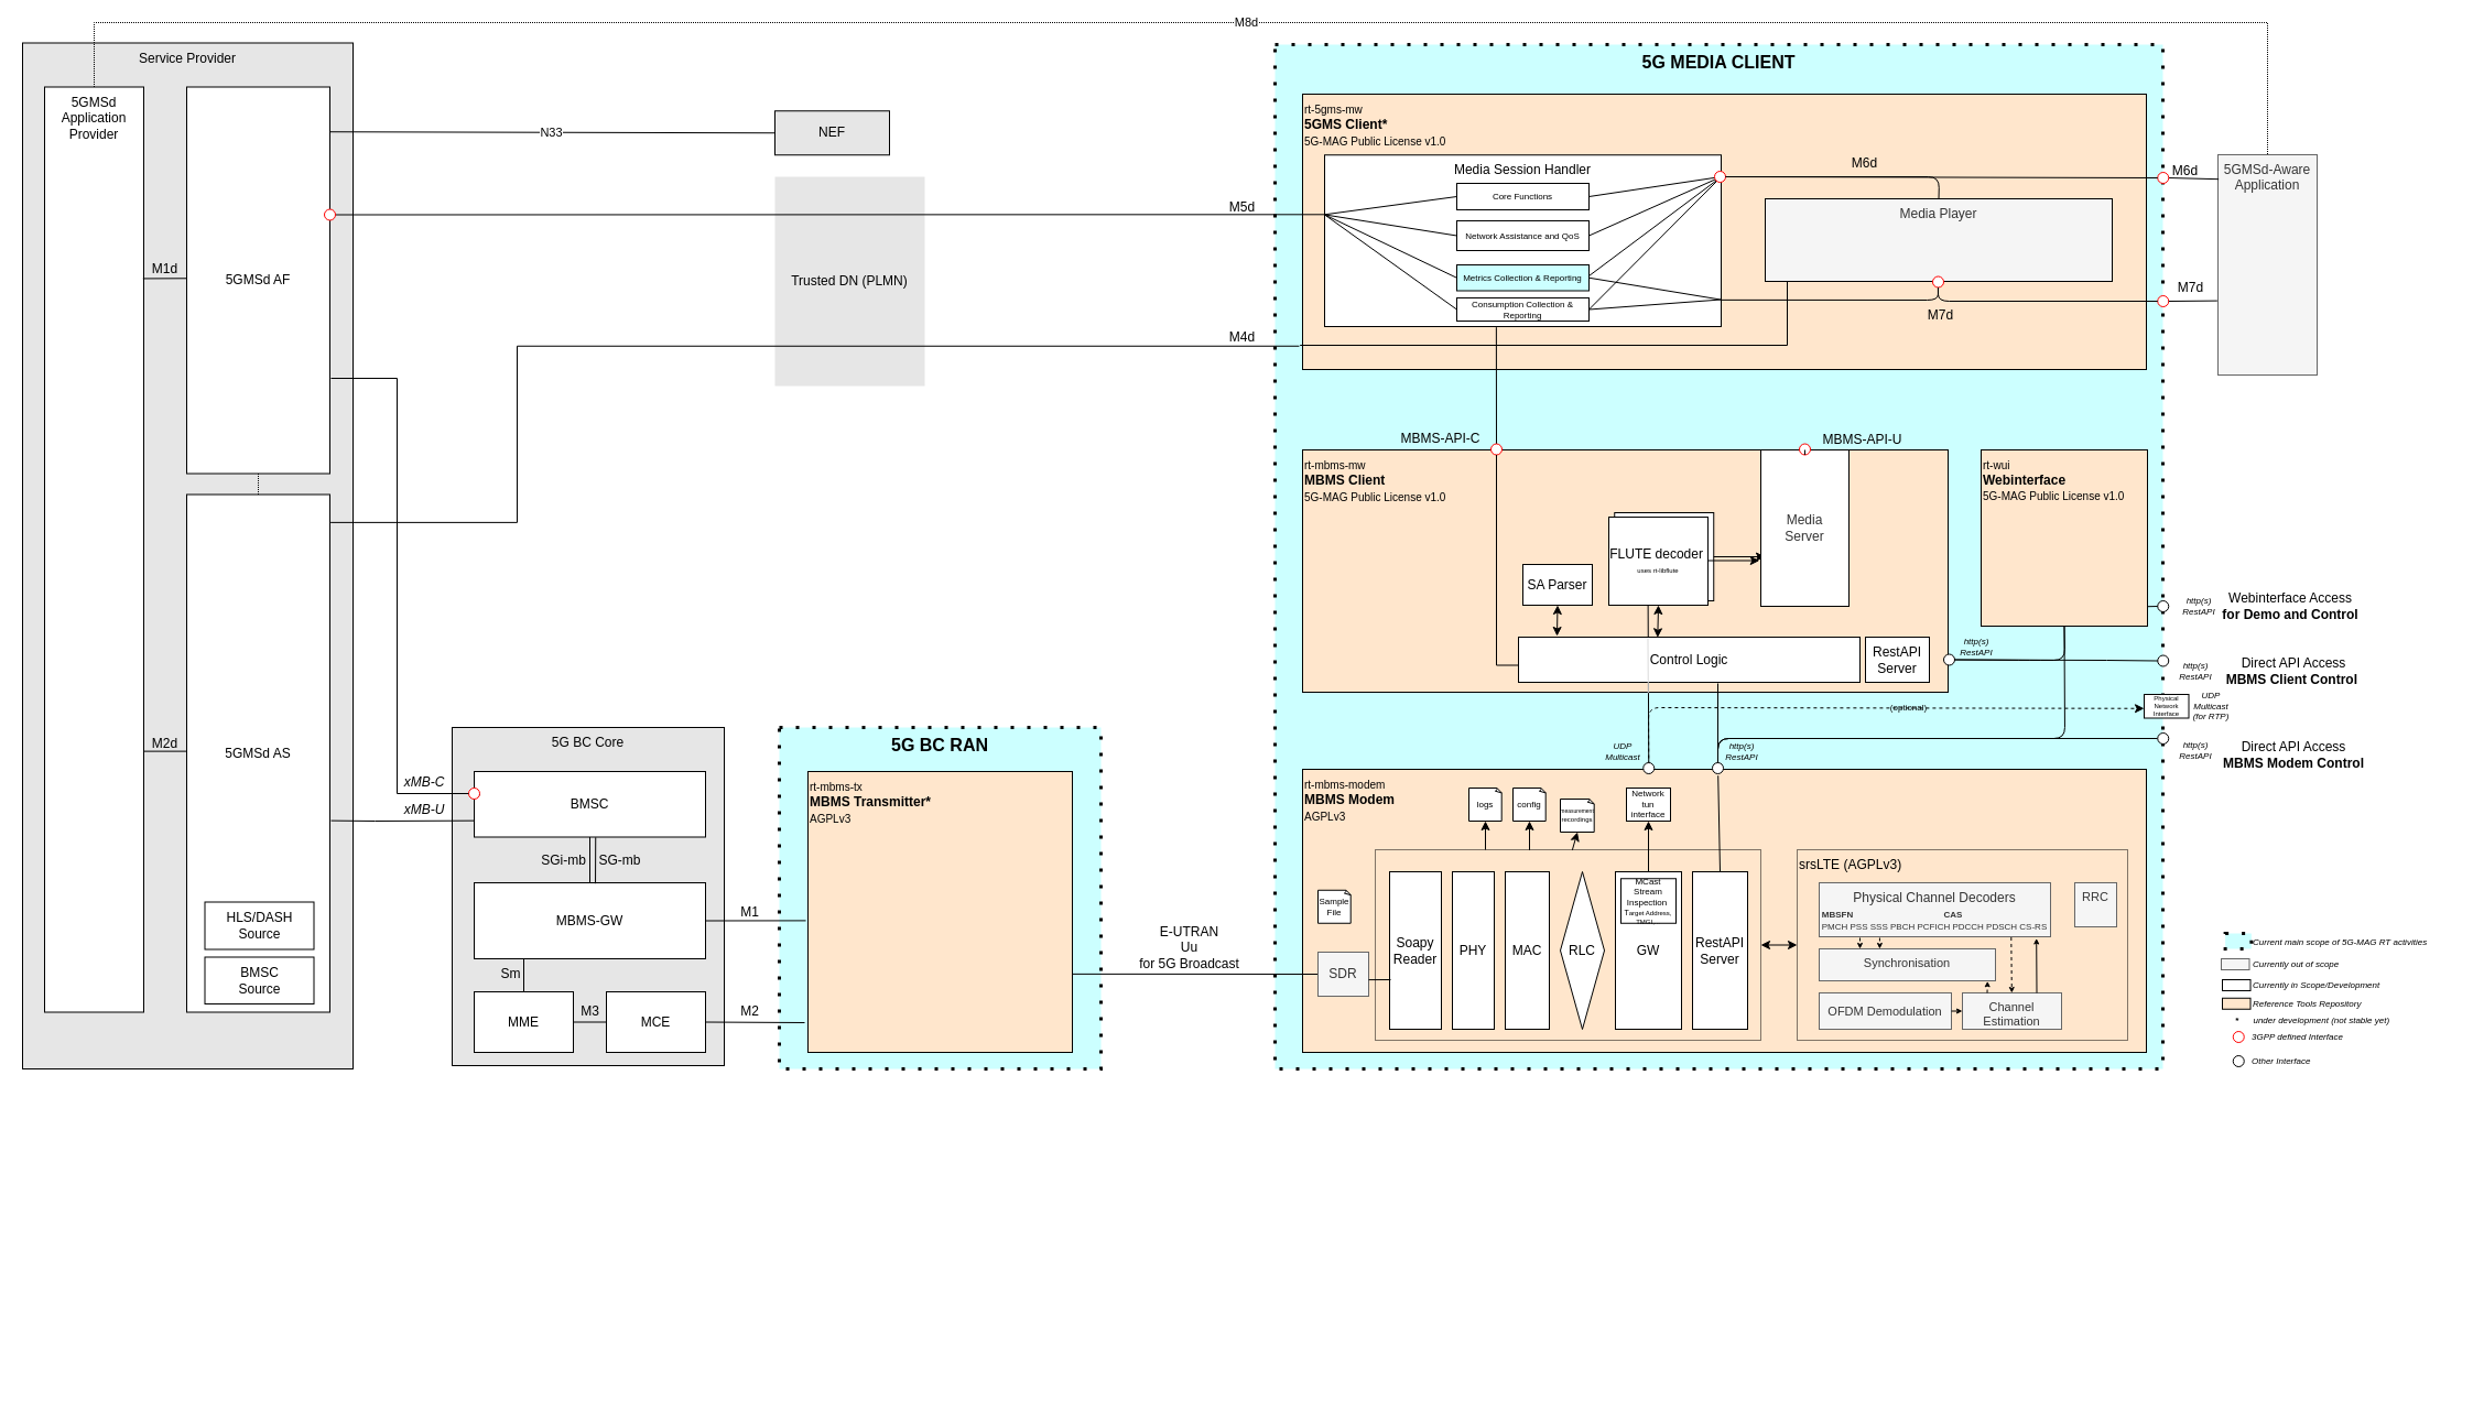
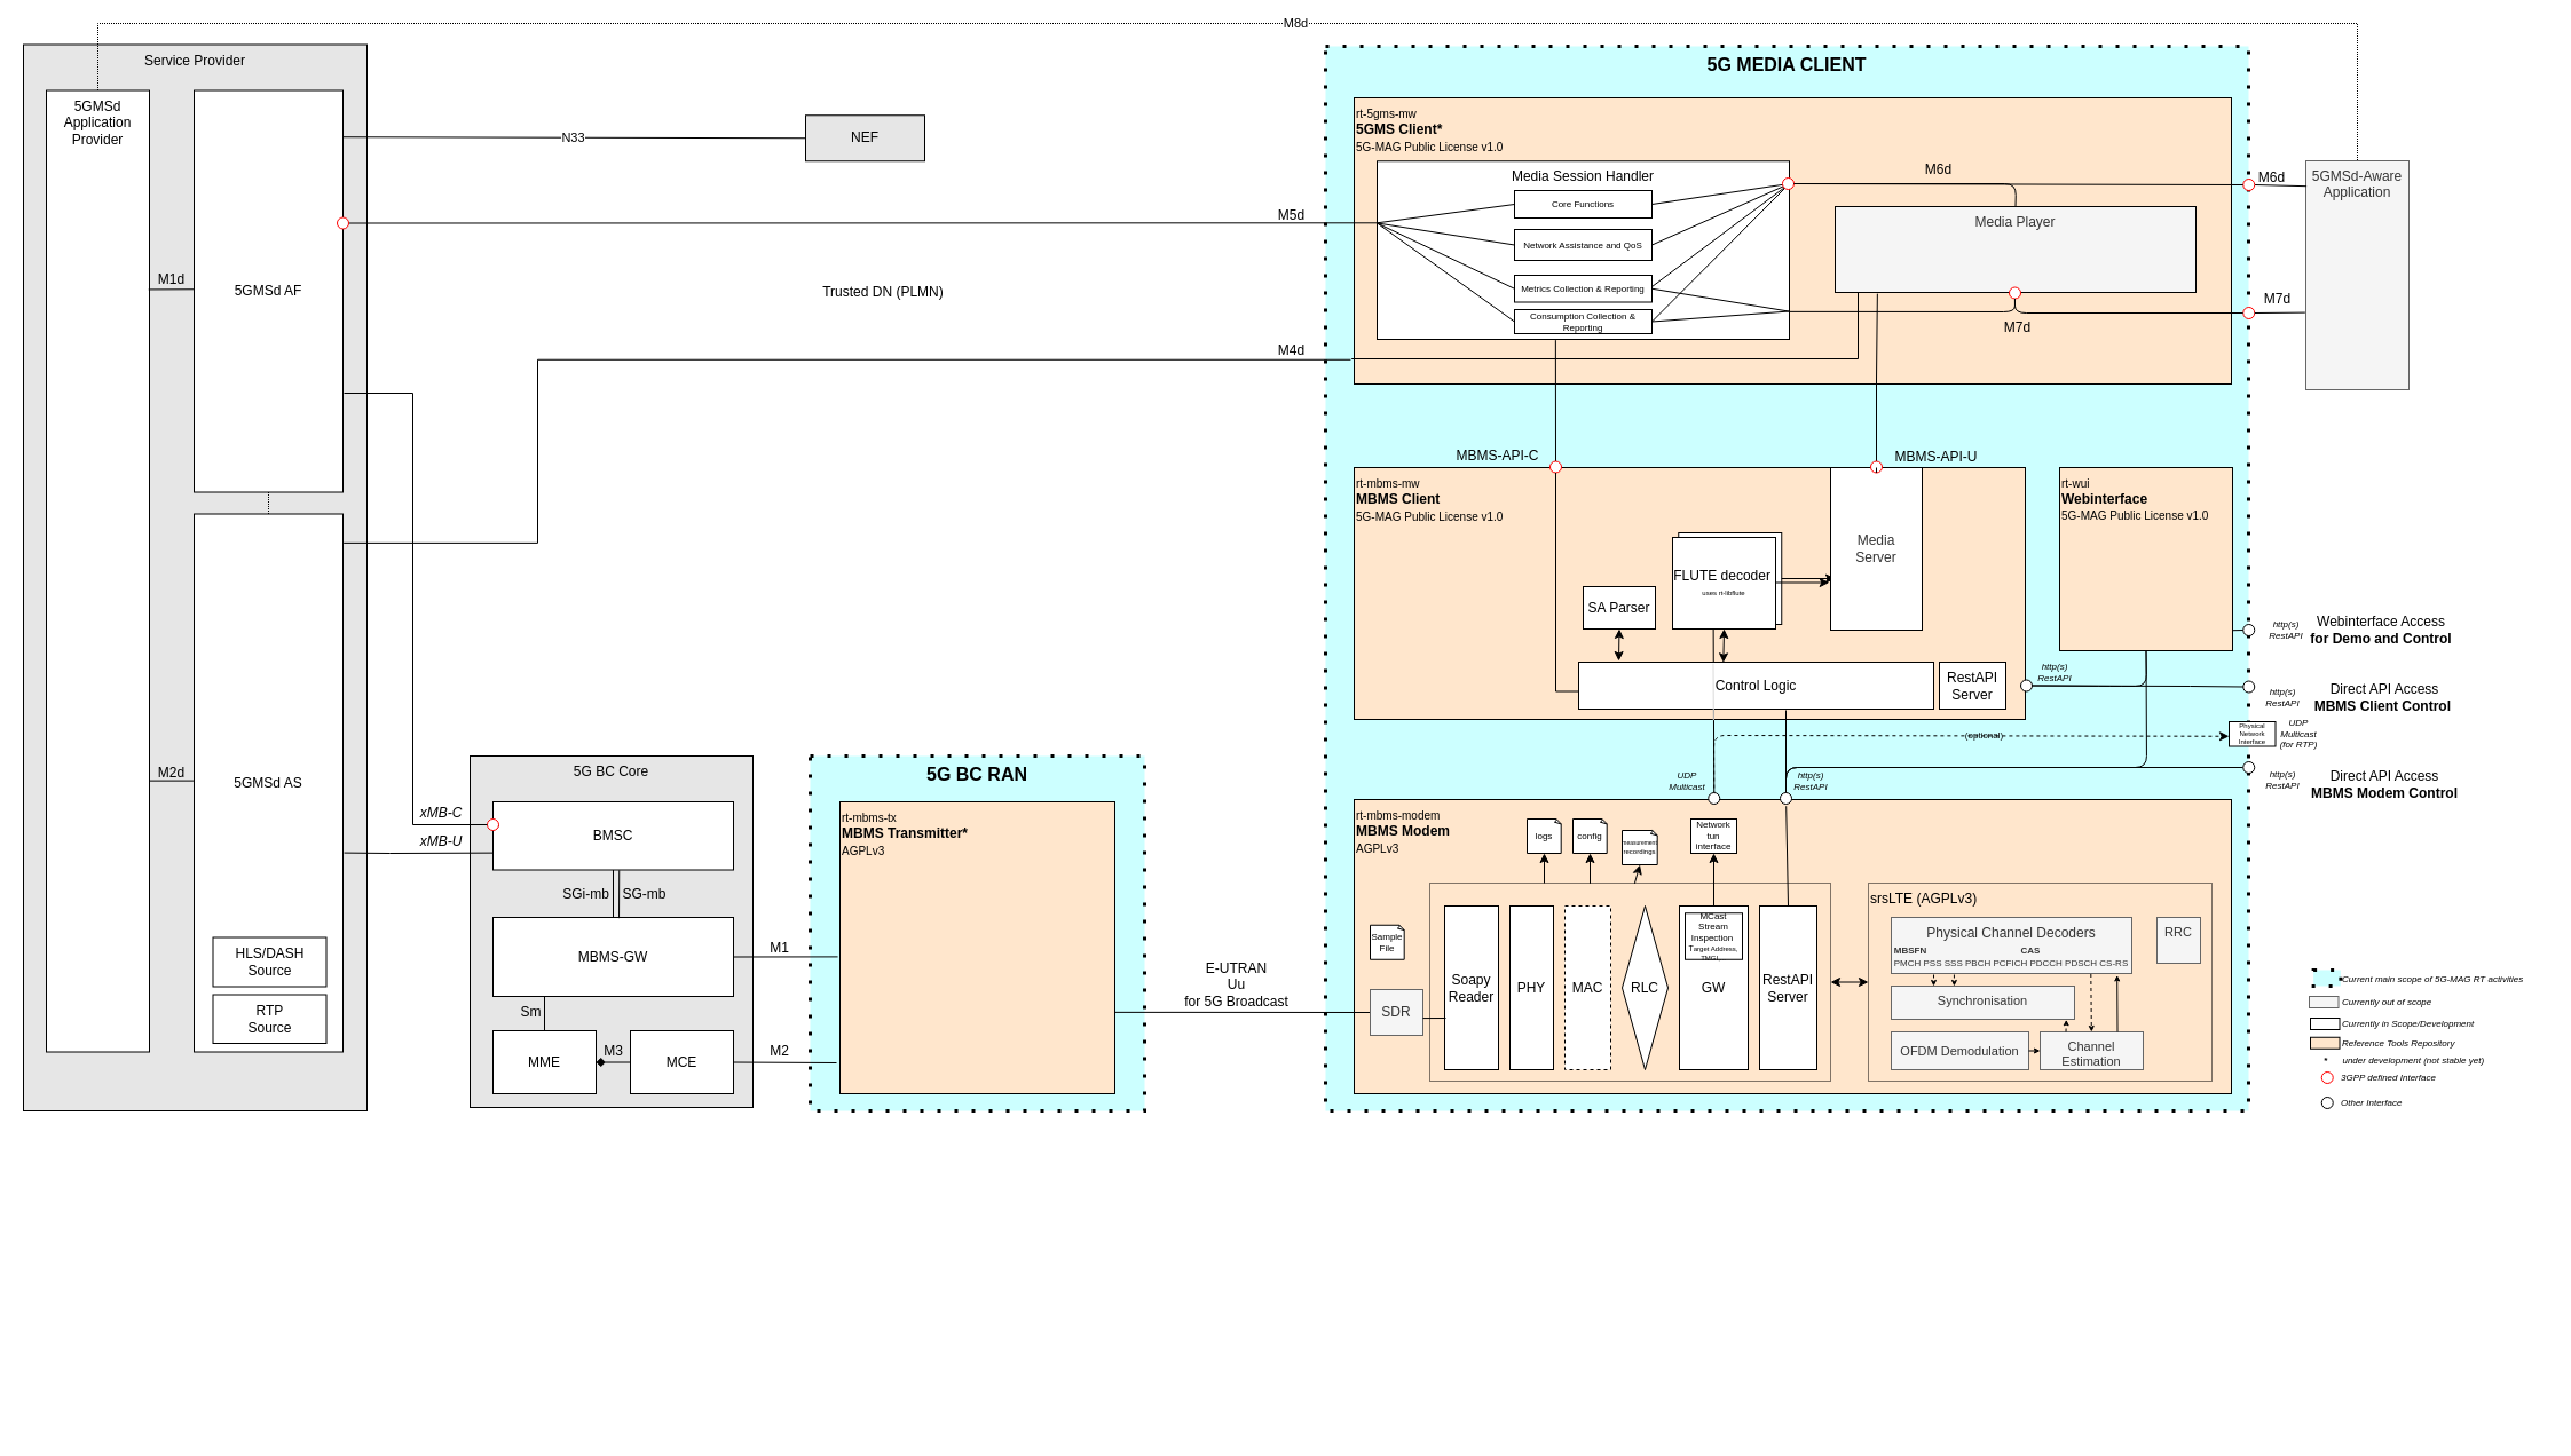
- <mxCell id="83" value="Metrics Collection &amp;amp; Reporting" style="rounded=0;whiteSpace=wrap;html=1;fontSize=8;fillColor=#ccffff;" parent="1" vertex="1"><mxGeometry x="1322" y="240" width="120" height="23.5" as="geometry" /></mxCell>
+ <mxCell id="83" value="Metrics Collection &amp;amp; Reporting" style="rounded=0;whiteSpace=wrap;html=1;fontSize=8;" parent="1" vertex="1"><mxGeometry x="1322" y="240" width="120" height="23.5" as="geometry" /></mxCell>
- <mxCell id="59" value="Trusted DN (PLMN)" style="rounded=0;whiteSpace=wrap;html=1;fillColor=#E6E6E6;verticalAlign=middle;strokeColor=none;" parent="1" vertex="1"><mxGeometry x="703" y="160" width="136" height="190" as="geometry" /></mxCell>
+ <mxCell id="59" value="Trusted DN (PLMN)" style="rounded=0;whiteSpace=wrap;html=1;fillColor=#ffffff;verticalAlign=middle;strokeColor=none;" parent="1" vertex="1"><mxGeometry x="703" y="160" width="136" height="190" as="geometry" /></mxCell>
+ <mxCell id="70" style="edgeStyle=orthogonalEdgeStyle;rounded=0;orthogonalLoop=1;jettySize=auto;html=1;entryX=0.117;entryY=1.015;entryDx=0;entryDy=0;entryPerimeter=0;fontSize=12;endArrow=none;endFill=0;startArrow=none;exitX=0.5;exitY=0;exitDx=0;exitDy=0;" parent="1" source="52" target="88" edge="1"><mxGeometry relative="1" as="geometry"><mxPoint x="1639" y="390" as="sourcePoint" /><mxPoint x="1746.308" y="322.45" as="targetPoint" /></mxGeometry></mxCell>
- <mxCell id="124" value="MAC" style="rounded=0;whiteSpace=wrap;html=1;fillColor=default;align=center;verticalAlign=middle;labelPosition=center;verticalLabelPosition=middle;" parent="1" vertex="1"><mxGeometry x="1366" y="791" width="40" height="143" as="geometry" /></mxCell>
+ <mxCell id="124" value="MAC" style="rounded=0;whiteSpace=wrap;html=1;fillColor=default;align=center;verticalAlign=middle;labelPosition=center;verticalLabelPosition=middle;dashed=1;" parent="1" vertex="1"><mxGeometry x="1366" y="791" width="40" height="143" as="geometry" /></mxCell>
- <mxCell id="106" value="BMSC &lt;br&gt;Source" style="rounded=0;whiteSpace=wrap;html=1;fillColor=default;align=center;verticalAlign=middle;labelPosition=center;verticalLabelPosition=middle;" parent="1" vertex="1"><mxGeometry x="185.5" y="868.5" width="99" height="42.5" as="geometry" /></mxCell>
+ <mxCell id="106" value="RTP &lt;br&gt;Source" style="rounded=0;whiteSpace=wrap;html=1;fillColor=default;align=center;verticalAlign=middle;labelPosition=center;verticalLabelPosition=middle;" parent="1" vertex="1"><mxGeometry x="185.5" y="868.5" width="99" height="42.5" as="geometry" /></mxCell>
- <mxCell id="193" value="" style="endArrow=none;html=1;rounded=0;fontSize=16;exitX=0;exitY=0.5;exitDx=0;exitDy=0;entryX=1;entryY=0.5;entryDx=0;entryDy=0;" parent="1" source="24" target="187" edge="1"><mxGeometry width="50" height="50" relative="1" as="geometry"><mxPoint x="550" y="779.504" as="sourcePoint" /><mxPoint x="545.109" y="819.8" as="targetPoint" /></mxGeometry></mxCell>
+ <mxCell id="193" value="" style="endArrow=diamond;html=1;rounded=0;fontSize=16;exitX=0;exitY=0.5;exitDx=0;exitDy=0;entryX=1;entryY=0.5;entryDx=0;entryDy=0;" parent="1" source="24" target="187" edge="1"><mxGeometry width="50" height="50" relative="1" as="geometry"><mxPoint x="550" y="779.504" as="sourcePoint" /><mxPoint x="545.109" y="819.8" as="targetPoint" /></mxGeometry></mxCell>
